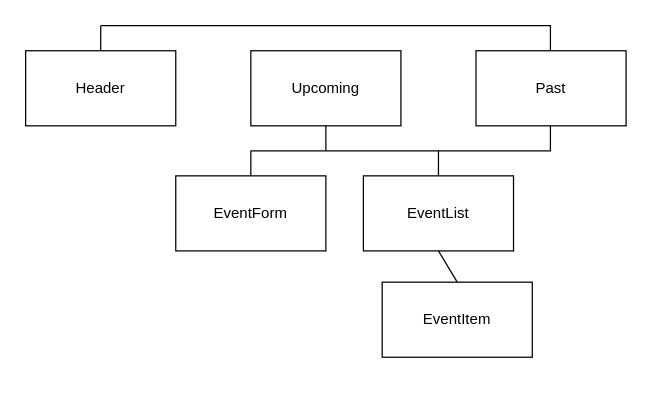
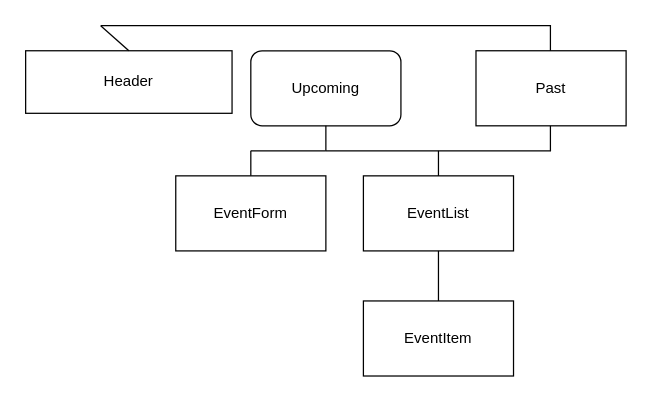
- <mxCell id="2" value="Header" style="rounded=0;whiteSpace=wrap;html=1;" vertex="1" parent="1"><mxGeometry x="20" y="40" width="120" height="60" as="geometry" /></mxCell>
+ <mxCell id="2" value="Header" style="rounded=0;whiteSpace=wrap;html=1;" vertex="1" parent="1"><mxGeometry x="20" y="40" width="165" height="50" as="geometry" /></mxCell>
- <mxCell id="5" value="Upcoming" style="rounded=0;whiteSpace=wrap;html=1;" vertex="1" parent="1"><mxGeometry x="200" y="40" width="120" height="60" as="geometry" /></mxCell>
+ <mxCell id="5" value="Upcoming" style="whiteSpace=wrap;html=1;rounded=1;" vertex="1" parent="1"><mxGeometry x="200" y="40" width="120" height="60" as="geometry" /></mxCell>
- <mxCell id="7" value="EventItem" style="rounded=0;whiteSpace=wrap;html=1;" vertex="1" parent="1"><mxGeometry x="305" y="225" width="120" height="60" as="geometry" /></mxCell>
+ <mxCell id="7" value="EventItem" style="rounded=0;whiteSpace=wrap;html=1;" vertex="1" parent="1"><mxGeometry x="290" y="240" width="120" height="60" as="geometry" /></mxCell>
